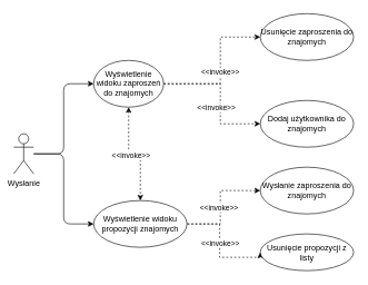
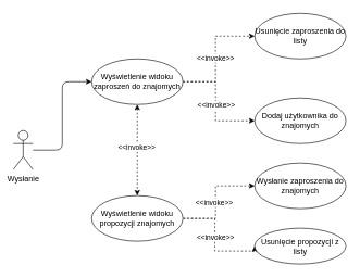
- <mxCell id="18" value="Usunięcie zaproszenia do znajomych" style="ellipse;whiteSpace=wrap;html=1;" vertex="1" parent="1"><mxGeometry x="390" y="20" width="140" height="70" as="geometry" /></mxCell>
+ <mxCell id="18" value="Usunięcie zaproszenia do listy" style="ellipse;whiteSpace=wrap;html=1;" vertex="1" parent="1"><mxGeometry x="390" y="20" width="140" height="70" as="geometry" /></mxCell>
- <mxCell id="11" value="Wyświetlenie widoku zaproszeń do znajomych" style="ellipse;whiteSpace=wrap;html=1;" vertex="1" parent="1"><mxGeometry x="140" y="90" width="105" height="70" as="geometry" /></mxCell>
+ <mxCell id="11" value="Wyświetlenie widoku zaproszeń do znajomych" style="ellipse;whiteSpace=wrap;html=1;" vertex="1" parent="1"><mxGeometry x="140" y="90" width="140" height="70" as="geometry" /></mxCell>
- <mxCell id="3" style="edgeStyle=orthogonalEdgeStyle;rounded=1;orthogonalLoop=1;jettySize=auto;html=1;entryX=0;entryY=0.5;entryDx=0;entryDy=0;curved=0;" edge="1" parent="1" source="4" target="16"><mxGeometry relative="1" as="geometry" /></mxCell>
